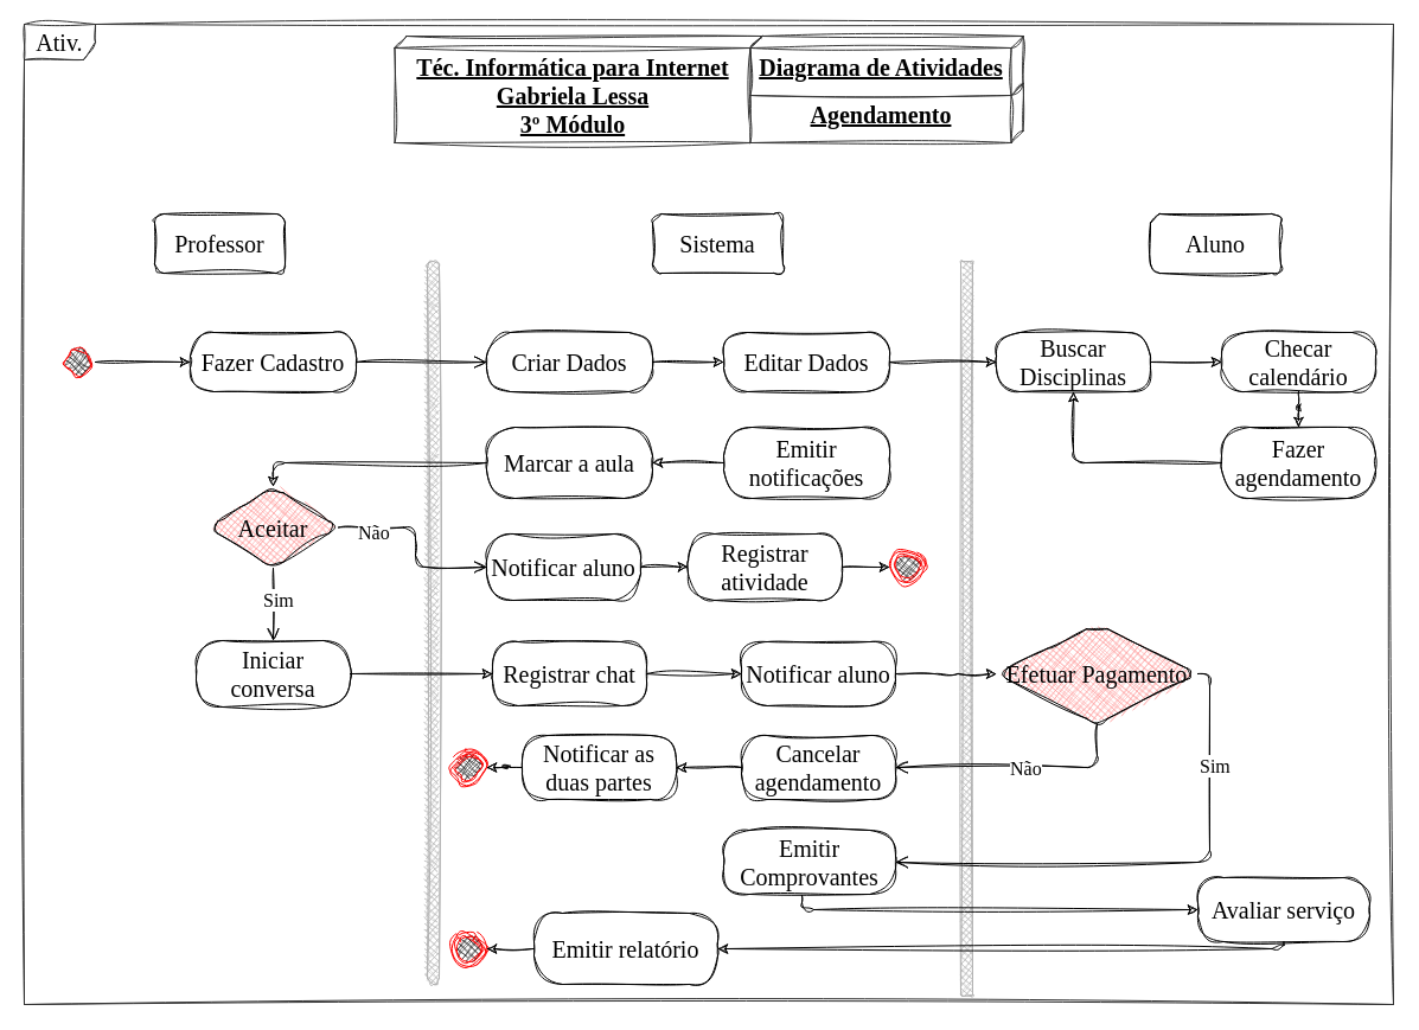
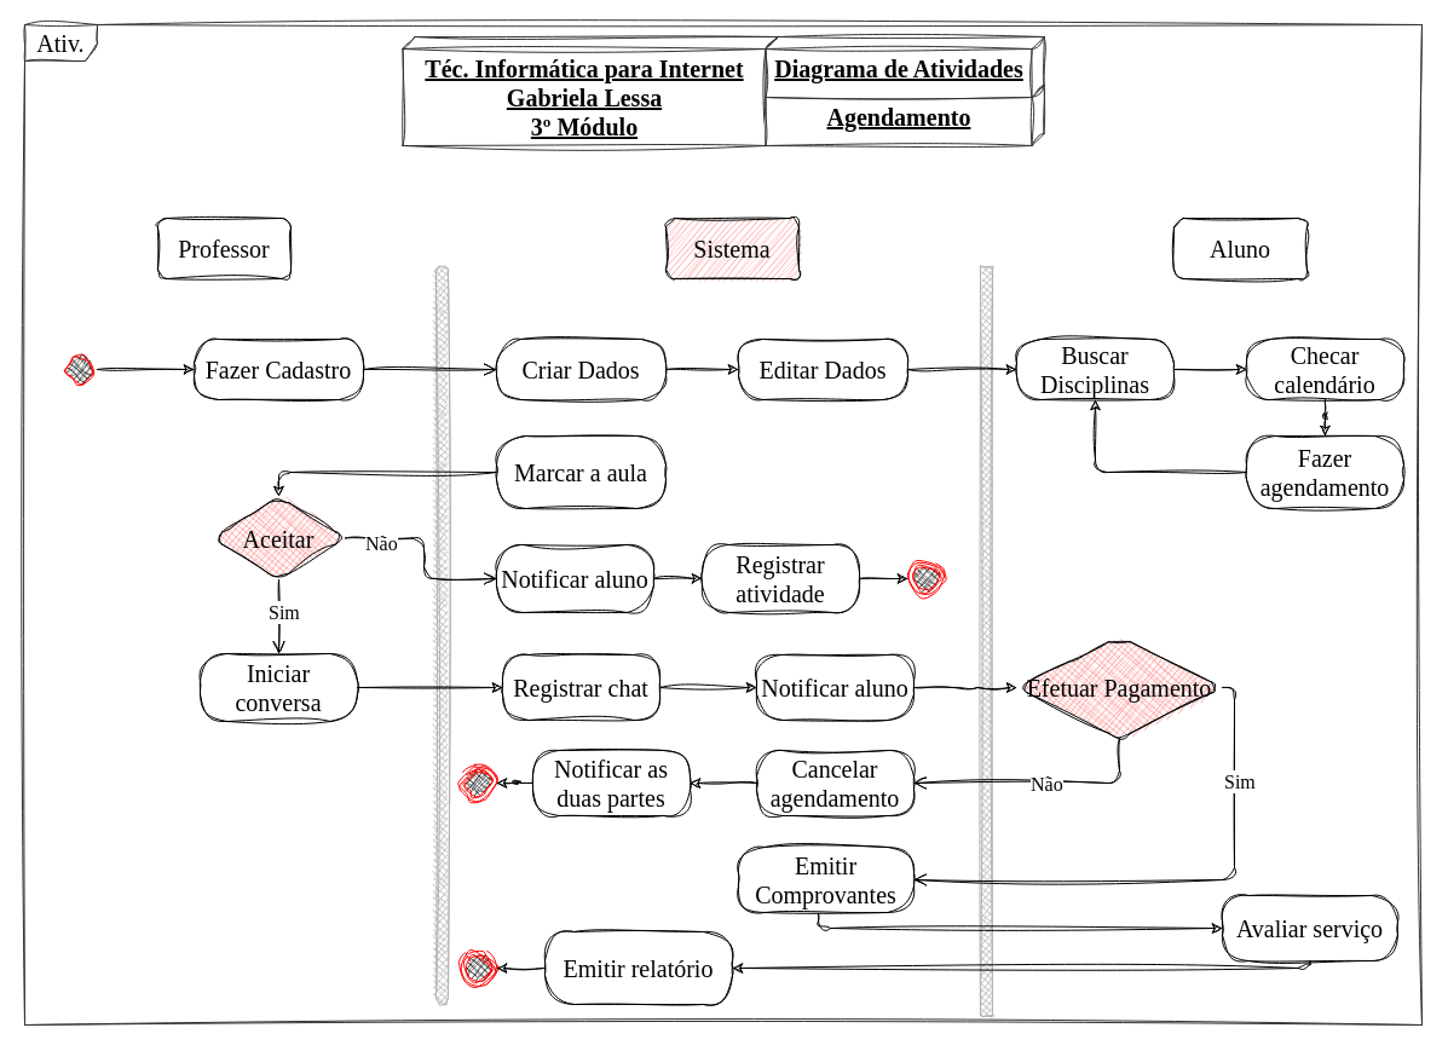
- <mxCell id="11" value="Sistema" style="html=1;whiteSpace=wrap;hachureGap=4;fontFamily=Architects Daughter;fontSource=https%3A%2F%2Ffonts.googleapis.com%2Fcss%3Ffamily%3DArchitects%2BDaughter;fontSize=20;rounded=1;sketch=1;curveFitting=1;jiggle=2;" parent="1" vertex="1"><mxGeometry x="550" y="180" width="110" height="50" as="geometry" /></mxCell>
+ <mxCell id="11" value="Sistema" style="html=1;whiteSpace=wrap;hachureGap=4;fontFamily=Architects Daughter;fontSource=https%3A%2F%2Ffonts.googleapis.com%2Fcss%3Ffamily%3DArchitects%2BDaughter;fontSize=20;rounded=1;sketch=1;curveFitting=1;jiggle=2;fillColor=#ff9999;" parent="1" vertex="1"><mxGeometry x="550" y="180" width="110" height="50" as="geometry" /></mxCell>
- <mxCell id="23" value="" style="edgeStyle=orthogonalEdgeStyle;hachureGap=4;orthogonalLoop=1;jettySize=auto;html=1;fontFamily=Architects Daughter;fontSource=https%3A%2F%2Ffonts.googleapis.com%2Fcss%3Ffamily%3DArchitects%2BDaughter;fontSize=16;rounded=1;sketch=1;curveFitting=1;jiggle=2;" parent="1" source="24" target="26" edge="1"><mxGeometry relative="1" as="geometry" /></mxCell>
- <mxCell id="24" value="Emitir notificações" style="rounded=1;whiteSpace=wrap;html=1;arcSize=40;hachureGap=4;fontFamily=Architects Daughter;fontSource=https%3A%2F%2Ffonts.googleapis.com%2Fcss%3Ffamily%3DArchitects%2BDaughter;fontSize=20;fillColor=none;sketch=1;curveFitting=1;jiggle=2;" parent="1" vertex="1"><mxGeometry x="610" y="360" width="140" height="60" as="geometry" /></mxCell>
